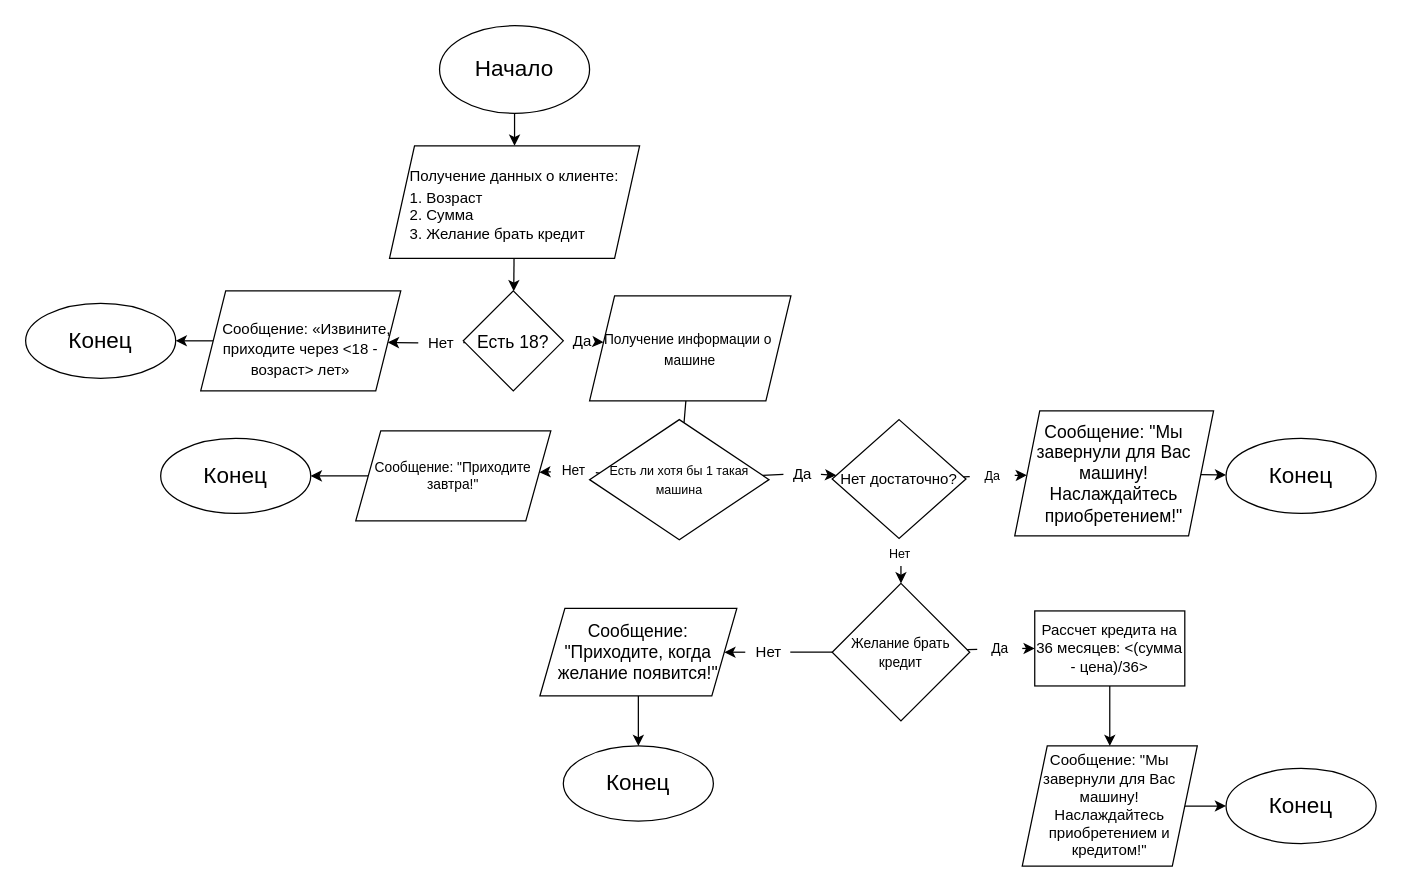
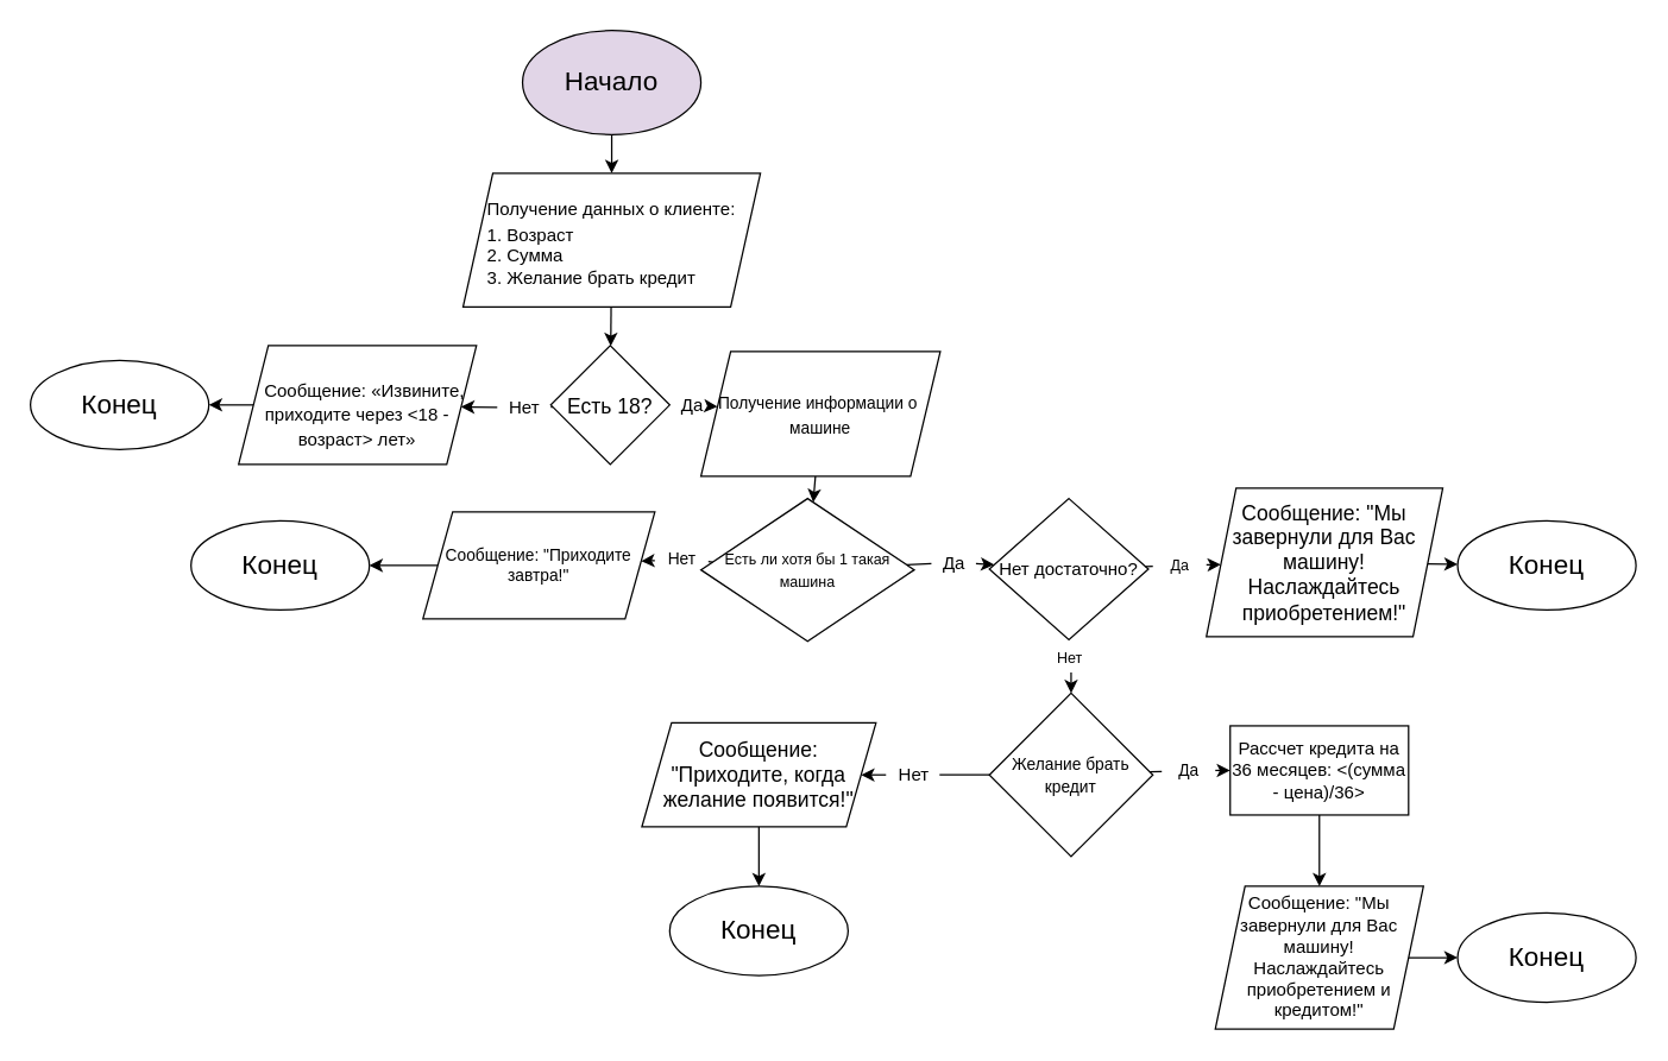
- <mxCell id="3" value="&lt;font style=&quot;font-size: 18px&quot;&gt;Начало&lt;/font&gt;" style="ellipse;whiteSpace=wrap;html=1;" vertex="1" parent="1"><mxGeometry x="351" y="20" width="120" height="70" as="geometry" /></mxCell>
+ <mxCell id="3" value="&lt;font style=&quot;font-size: 18px&quot;&gt;Начало&lt;/font&gt;" style="ellipse;whiteSpace=wrap;html=1;fillColor=#e1d5e7;" vertex="1" parent="1"><mxGeometry x="351" y="20" width="120" height="70" as="geometry" /></mxCell>
- <mxCell id="25" value="" style="edgeStyle=none;rounded=0;orthogonalLoop=1;jettySize=auto;html=1;fontSize=12;endArrow=none;" edge="1" parent="1" source="26" target="32"><mxGeometry relative="1" as="geometry" /></mxCell>
+ <mxCell id="25" value="" style="edgeStyle=none;rounded=0;orthogonalLoop=1;jettySize=auto;html=1;fontSize=12;" edge="1" parent="1" source="26" target="32"><mxGeometry relative="1" as="geometry" /></mxCell>
